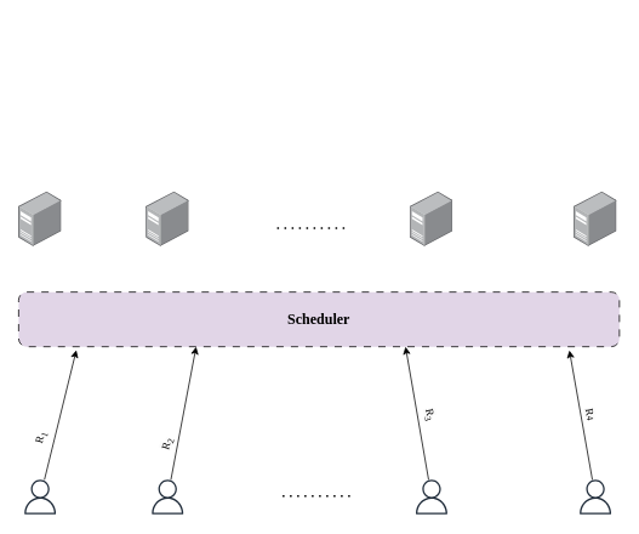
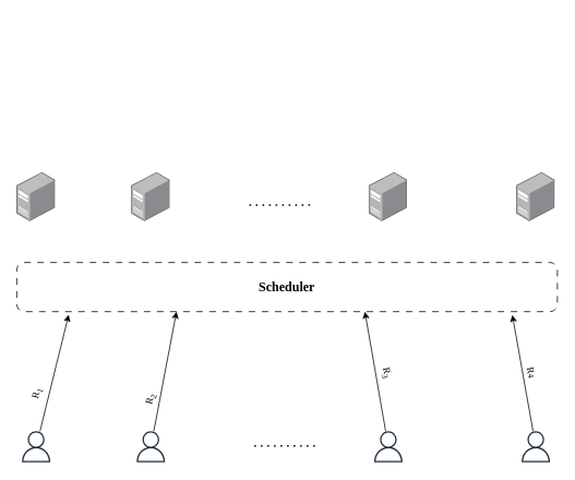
- <mxCell id="8" value="&lt;b&gt;&lt;font face=&quot;Times New Roman&quot; style=&quot;font-size: 16px;&quot;&gt;Scheduler&lt;/font&gt;&lt;/b&gt;" style="rounded=1;whiteSpace=wrap;html=1;dashed=1;dashPattern=8 8;fillColor=#e1d5e7;" vertex="1" parent="1"><mxGeometry x="20" y="320" width="660" height="60" as="geometry" /></mxCell>
+ <mxCell id="8" value="&lt;b&gt;&lt;font face=&quot;Times New Roman&quot; style=&quot;font-size: 16px;&quot;&gt;Scheduler&lt;/font&gt;&lt;/b&gt;" style="rounded=1;whiteSpace=wrap;html=1;dashed=1;dashPattern=8 8;" vertex="1" parent="1"><mxGeometry x="20" y="320" width="660" height="60" as="geometry" /></mxCell>
